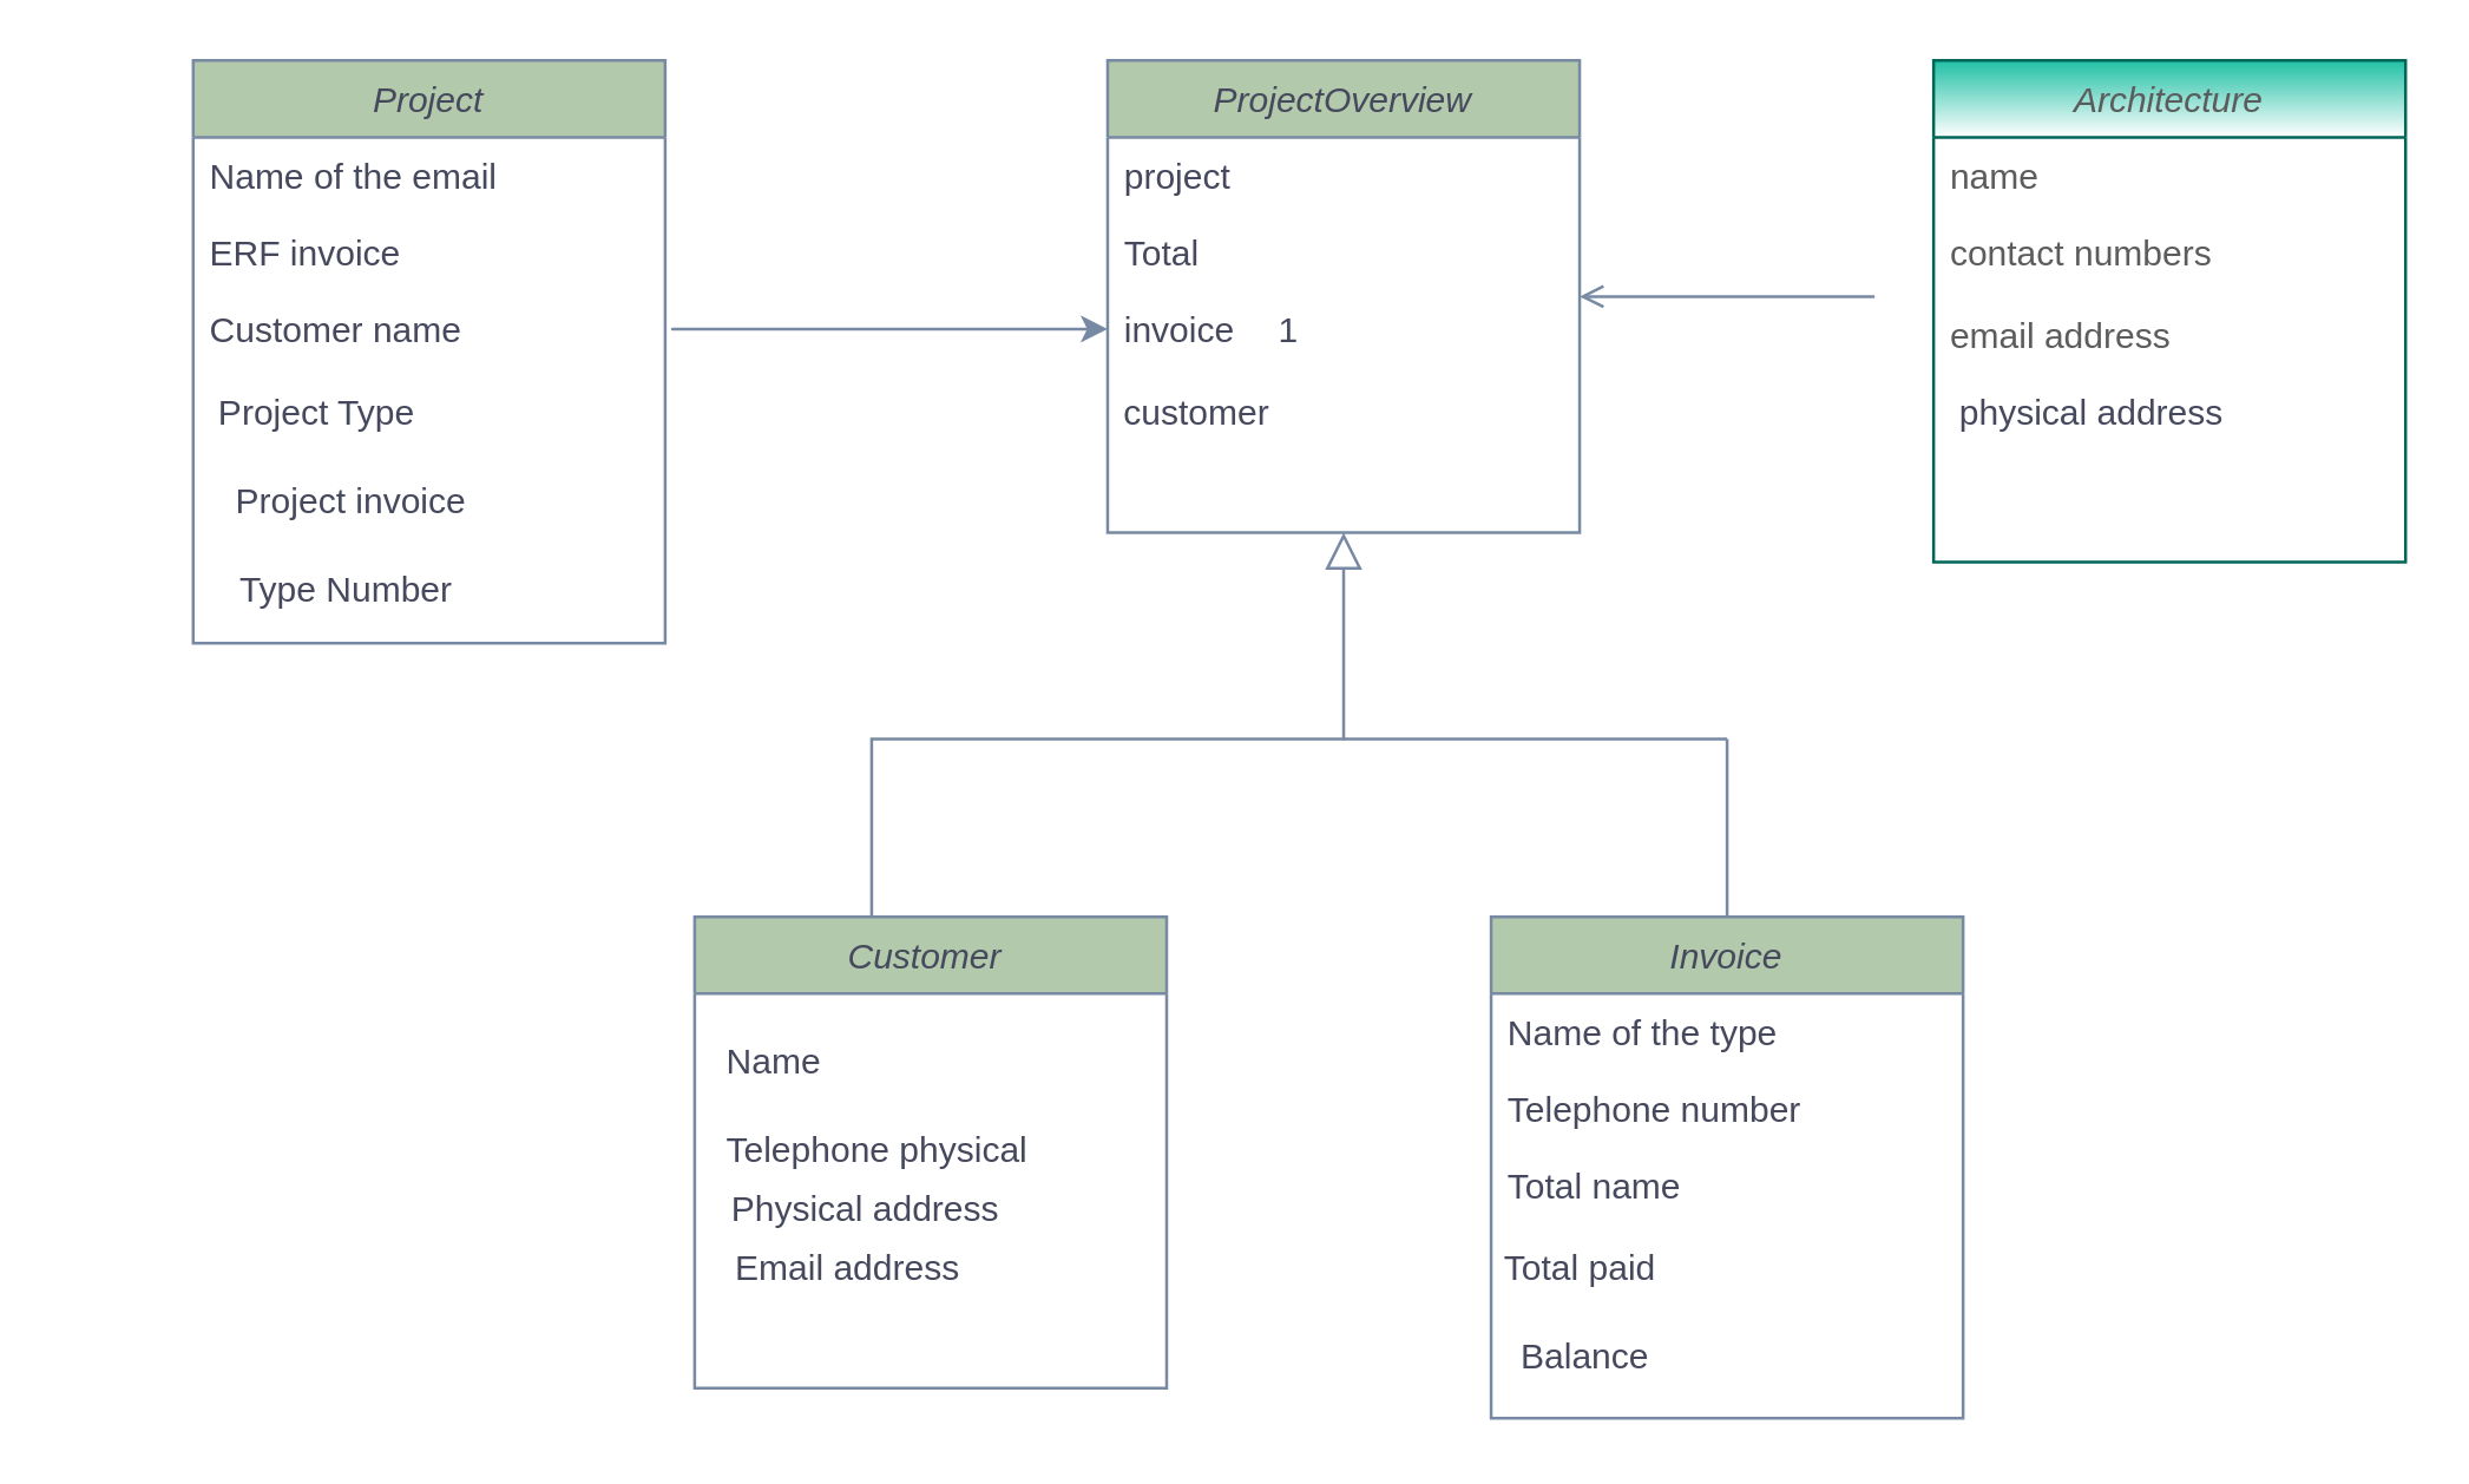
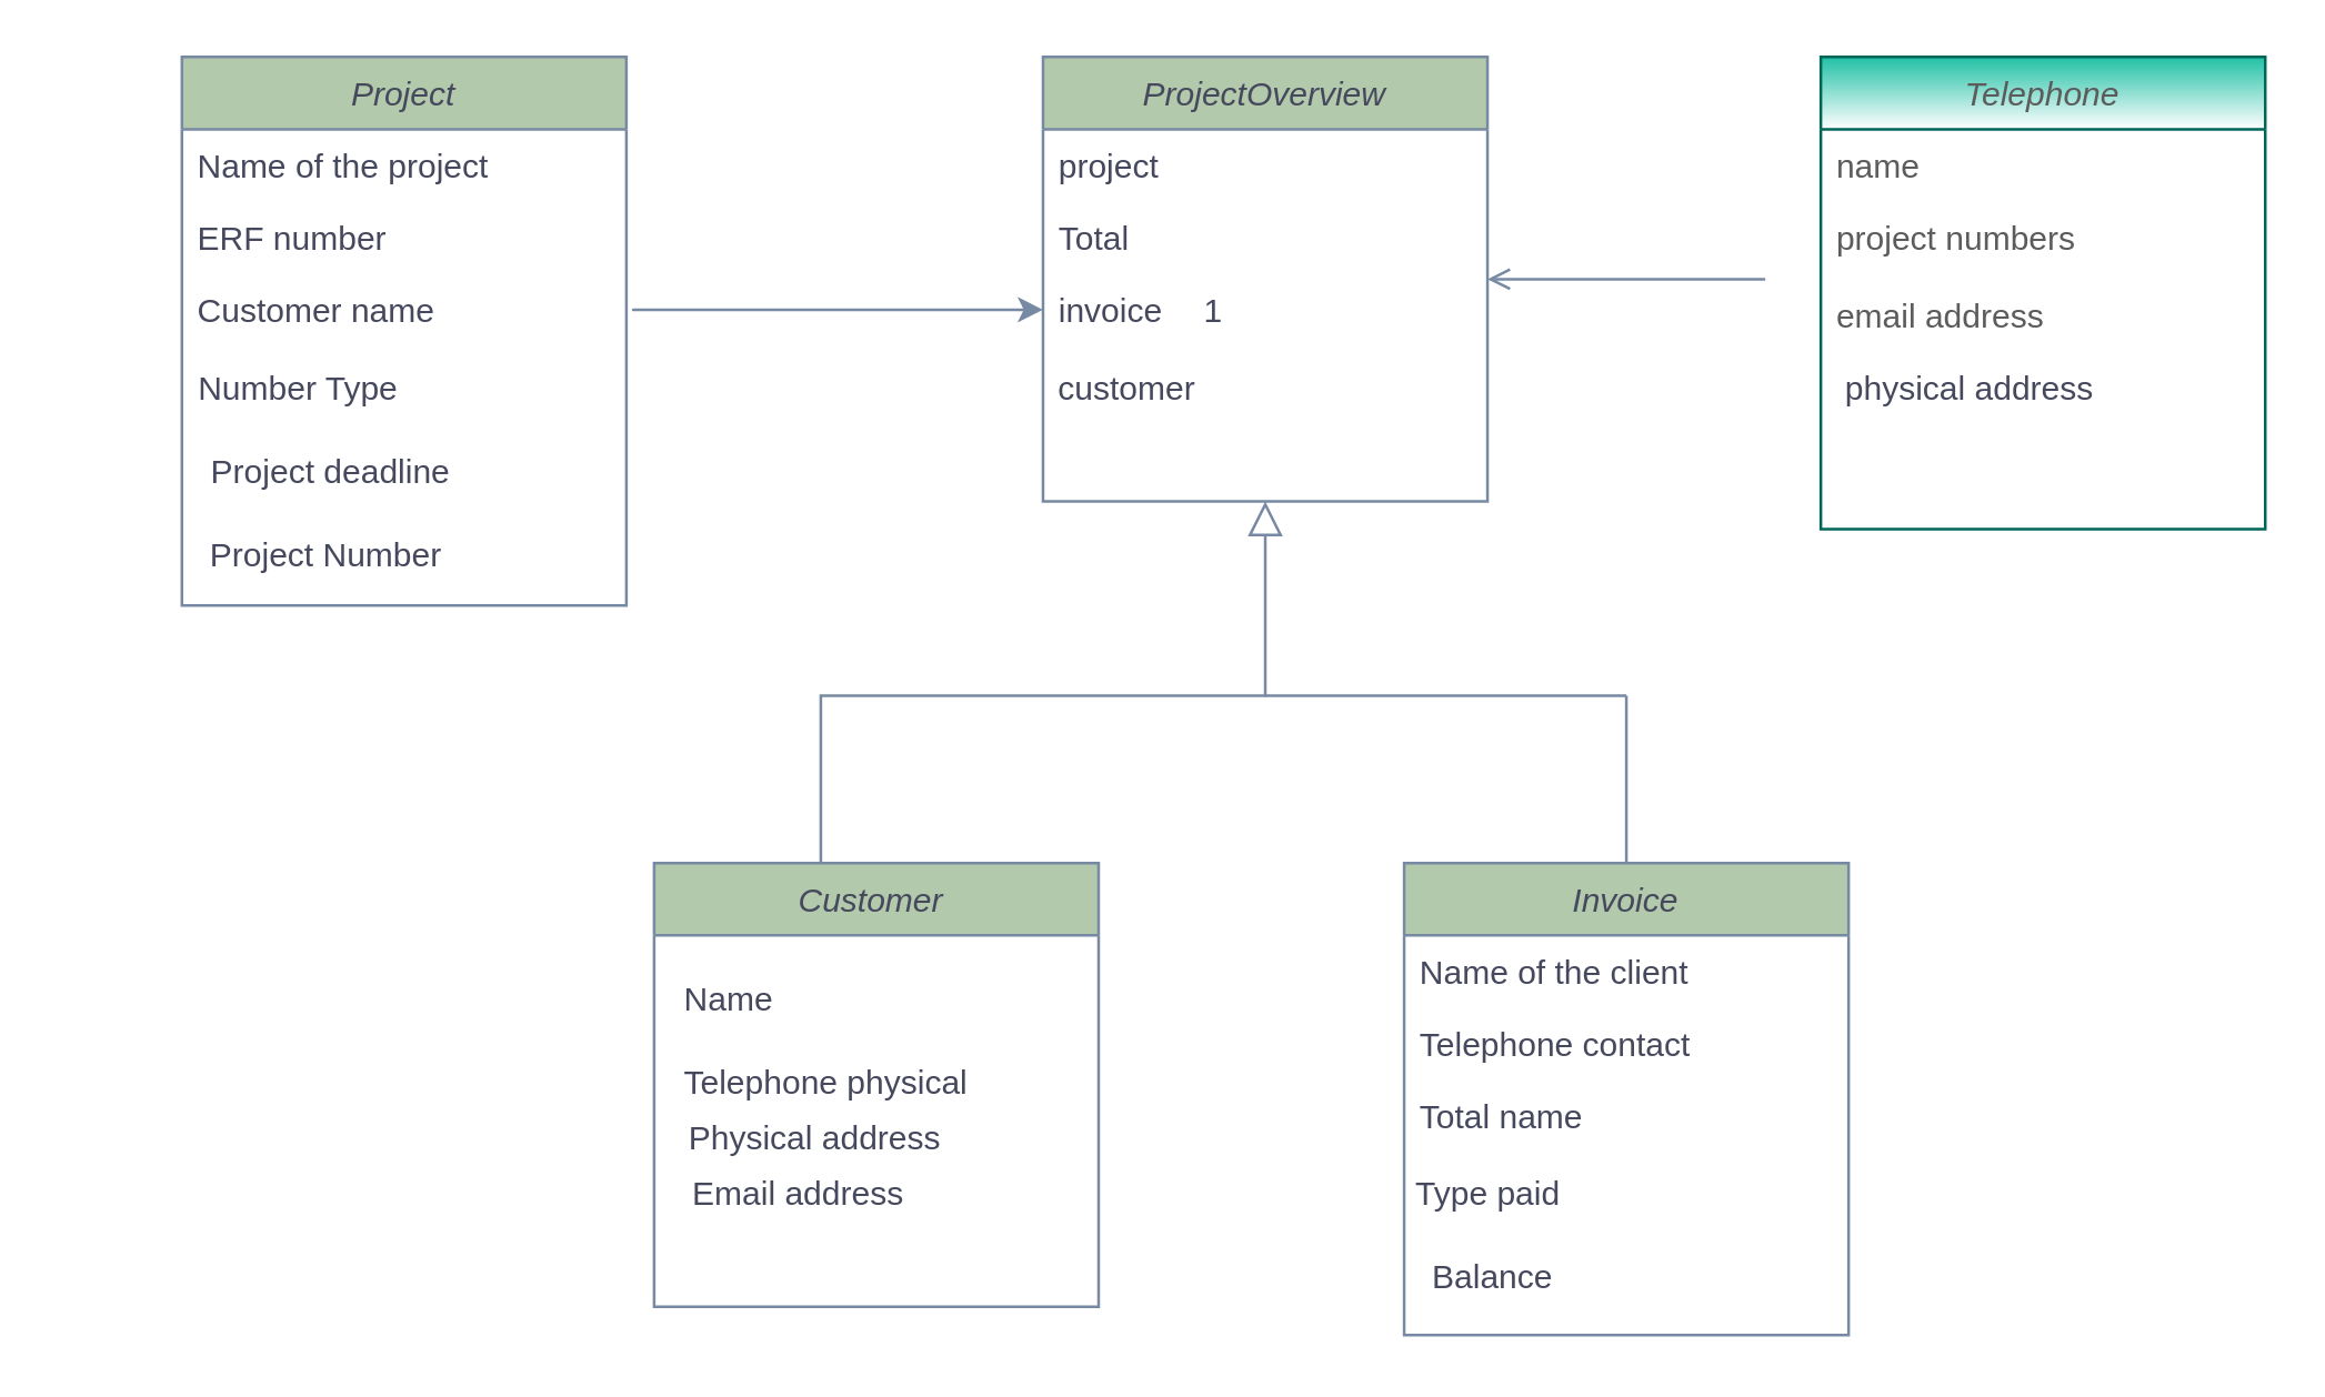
- <mxCell id="31" value="Architecture" style="swimlane;fontStyle=2;align=center;verticalAlign=top;childLayout=stackLayout;horizontal=1;startSize=26;horizontalStack=0;resizeParent=1;resizeLast=0;collapsible=1;marginBottom=0;rounded=0;shadow=0;strokeWidth=1;fillColor=#21C0A5;strokeColor=#006658;fontColor=#5C5C5C;gradientColor=#ffffff;" vertex="1" parent="1"><mxGeometry x="655" y="20" width="160" height="170" as="geometry"><mxRectangle x="230" y="140" width="160" height="26" as="alternateBounds" /></mxGeometry></mxCell>
+ <mxCell id="31" value="Telephone" style="swimlane;fontStyle=2;align=center;verticalAlign=top;childLayout=stackLayout;horizontal=1;startSize=26;horizontalStack=0;resizeParent=1;resizeLast=0;collapsible=1;marginBottom=0;rounded=0;shadow=0;strokeWidth=1;fillColor=#21C0A5;strokeColor=#006658;fontColor=#5C5C5C;gradientColor=#ffffff;" vertex="1" parent="1"><mxGeometry x="655" y="20" width="160" height="170" as="geometry"><mxRectangle x="230" y="140" width="160" height="26" as="alternateBounds" /></mxGeometry></mxCell>
- <mxCell id="12" value="Name of the email&#10;" style="text;align=left;verticalAlign=top;spacingLeft=4;spacingRight=4;overflow=hidden;rotatable=0;points=[[0,0.5],[1,0.5]];portConstraint=eastwest;fontColor=#46495D;" vertex="1" parent="11"><mxGeometry y="26" width="160" height="26" as="geometry" /></mxCell>
+ <mxCell id="12" value="Name of the project&#10;" style="text;align=left;verticalAlign=top;spacingLeft=4;spacingRight=4;overflow=hidden;rotatable=0;points=[[0,0.5],[1,0.5]];portConstraint=eastwest;fontColor=#46495D;" vertex="1" parent="11"><mxGeometry y="26" width="160" height="26" as="geometry" /></mxCell>
- <mxCell id="13" value="ERF invoice" style="text;align=left;verticalAlign=top;spacingLeft=4;spacingRight=4;overflow=hidden;rotatable=0;points=[[0,0.5],[1,0.5]];portConstraint=eastwest;rounded=0;shadow=0;html=0;fontColor=#46495D;" vertex="1" parent="11"><mxGeometry y="52" width="160" height="26" as="geometry" /></mxCell>
+ <mxCell id="13" value="ERF number" style="text;align=left;verticalAlign=top;spacingLeft=4;spacingRight=4;overflow=hidden;rotatable=0;points=[[0,0.5],[1,0.5]];portConstraint=eastwest;rounded=0;shadow=0;html=0;fontColor=#46495D;" vertex="1" parent="11"><mxGeometry y="52" width="160" height="26" as="geometry" /></mxCell>
- <mxCell id="33" value="contact numbers" style="text;align=left;verticalAlign=top;spacingLeft=4;spacingRight=4;overflow=hidden;rotatable=0;points=[[0,0.5],[1,0.5]];portConstraint=eastwest;rounded=0;shadow=0;html=0;fontColor=#5C5C5C;" vertex="1" parent="31"><mxGeometry y="52" width="160" height="28" as="geometry" /></mxCell>
+ <mxCell id="33" value="project numbers" style="text;align=left;verticalAlign=top;spacingLeft=4;spacingRight=4;overflow=hidden;rotatable=0;points=[[0,0.5],[1,0.5]];portConstraint=eastwest;rounded=0;shadow=0;html=0;fontColor=#5C5C5C;" vertex="1" parent="31"><mxGeometry y="52" width="160" height="28" as="geometry" /></mxCell>
- <mxCell id="14" value="Customer name&#10;&#10;Project type&#10;&#10;Project number&#10;&#10;Project deadline" style="text;align=left;verticalAlign=top;spacingLeft=4;spacingRight=4;overflow=hidden;rotatable=0;points=[[0,0.5],[1,0.5]];portConstraint=eastwest;rounded=0;shadow=0;html=0;fontColor=#46495D;" vertex="1" parent="11"><mxGeometry y="78" width="160" height="26" as="geometry" /></mxCell>
+ <mxCell id="14" value="Customer name&#10;&#10;Project type&#10;&#10;Project number&#10;&#10;Project numbers" style="text;align=left;verticalAlign=top;spacingLeft=4;spacingRight=4;overflow=hidden;rotatable=0;points=[[0,0.5],[1,0.5]];portConstraint=eastwest;rounded=0;shadow=0;html=0;fontColor=#46495D;" vertex="1" parent="11"><mxGeometry y="78" width="160" height="26" as="geometry" /></mxCell>
- <mxCell id="15" value="&amp;nbsp; &amp;nbsp; &amp;nbsp; &amp;nbsp;Project Type" style="text;html=1;align=center;verticalAlign=middle;resizable=0;points=[];autosize=1;fontColor=#46495D;" vertex="1" parent="1"><mxGeometry x="40" y="130" width="110" height="20" as="geometry" /></mxCell>
+ <mxCell id="15" value="&amp;nbsp; &amp;nbsp; &amp;nbsp; &amp;nbsp;Number Type" style="text;html=1;align=center;verticalAlign=middle;resizable=0;points=[];autosize=1;fontColor=#46495D;" vertex="1" parent="1"><mxGeometry x="40" y="130" width="110" height="20" as="geometry" /></mxCell>
- <mxCell id="16" value="&amp;nbsp; &amp;nbsp; &amp;nbsp; &amp;nbsp; &amp;nbsp; &amp;nbsp; &amp;nbsp; Project invoice" style="text;html=1;align=center;verticalAlign=middle;resizable=0;points=[];autosize=1;fontColor=#46495D;" vertex="1" parent="1"><mxGeometry x="20" y="160" width="150" height="20" as="geometry" /></mxCell>
+ <mxCell id="16" value="&amp;nbsp; &amp;nbsp; &amp;nbsp; &amp;nbsp; &amp;nbsp; &amp;nbsp; &amp;nbsp; Project deadline" style="text;html=1;align=center;verticalAlign=middle;resizable=0;points=[];autosize=1;fontColor=#46495D;" vertex="1" parent="1"><mxGeometry x="20" y="160" width="150" height="20" as="geometry" /></mxCell>
- <mxCell id="17" value="&amp;nbsp; &amp;nbsp; &amp;nbsp; &amp;nbsp;Type Number" style="text;html=1;align=center;verticalAlign=middle;resizable=0;points=[];autosize=1;fontColor=#46495D;" vertex="1" parent="1"><mxGeometry x="45" y="190" width="120" height="20" as="geometry" /></mxCell>
+ <mxCell id="17" value="&amp;nbsp; &amp;nbsp; &amp;nbsp; &amp;nbsp;Project Number" style="text;html=1;align=center;verticalAlign=middle;resizable=0;points=[];autosize=1;fontColor=#46495D;" vertex="1" parent="1"><mxGeometry x="45" y="190" width="120" height="20" as="geometry" /></mxCell>
- <mxCell id="25" value="Name of the type" style="text;align=left;verticalAlign=top;spacingLeft=4;spacingRight=4;overflow=hidden;rotatable=0;points=[[0,0.5],[1,0.5]];portConstraint=eastwest;fontColor=#46495D;" vertex="1" parent="24"><mxGeometry y="26" width="160" height="26" as="geometry" /></mxCell>
+ <mxCell id="25" value="Name of the client" style="text;align=left;verticalAlign=top;spacingLeft=4;spacingRight=4;overflow=hidden;rotatable=0;points=[[0,0.5],[1,0.5]];portConstraint=eastwest;fontColor=#46495D;" vertex="1" parent="24"><mxGeometry y="26" width="160" height="26" as="geometry" /></mxCell>
- <mxCell id="26" value="Telephone number" style="text;align=left;verticalAlign=top;spacingLeft=4;spacingRight=4;overflow=hidden;rotatable=0;points=[[0,0.5],[1,0.5]];portConstraint=eastwest;rounded=0;shadow=0;html=0;fontColor=#46495D;" vertex="1" parent="24"><mxGeometry y="52" width="160" height="26" as="geometry" /></mxCell>
+ <mxCell id="26" value="Telephone contact" style="text;align=left;verticalAlign=top;spacingLeft=4;spacingRight=4;overflow=hidden;rotatable=0;points=[[0,0.5],[1,0.5]];portConstraint=eastwest;rounded=0;shadow=0;html=0;fontColor=#46495D;" vertex="1" parent="24"><mxGeometry y="52" width="160" height="26" as="geometry" /></mxCell>
- <mxCell id="29" value="Total paid" style="text;html=1;align=center;verticalAlign=middle;resizable=0;points=[];autosize=1;fontColor=#46495D;" vertex="1" parent="1"><mxGeometry x="500" y="420" width="70" height="20" as="geometry" /></mxCell>
+ <mxCell id="29" value="Type paid" style="text;html=1;align=center;verticalAlign=middle;resizable=0;points=[];autosize=1;fontColor=#46495D;" vertex="1" parent="1"><mxGeometry x="500" y="420" width="70" height="20" as="geometry" /></mxCell>
